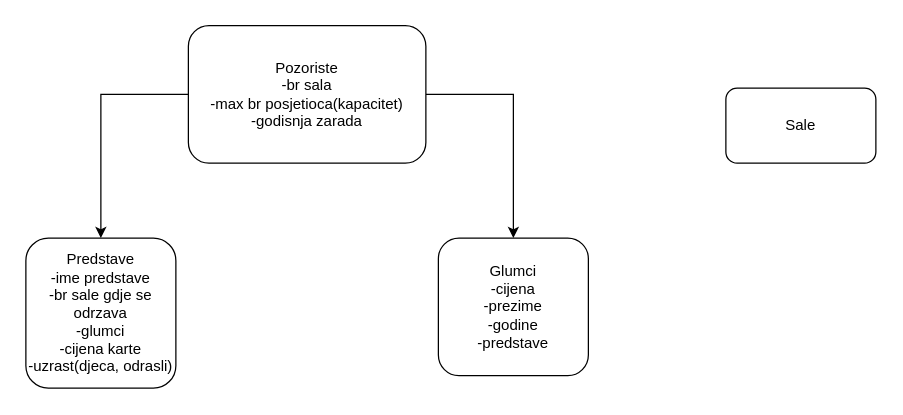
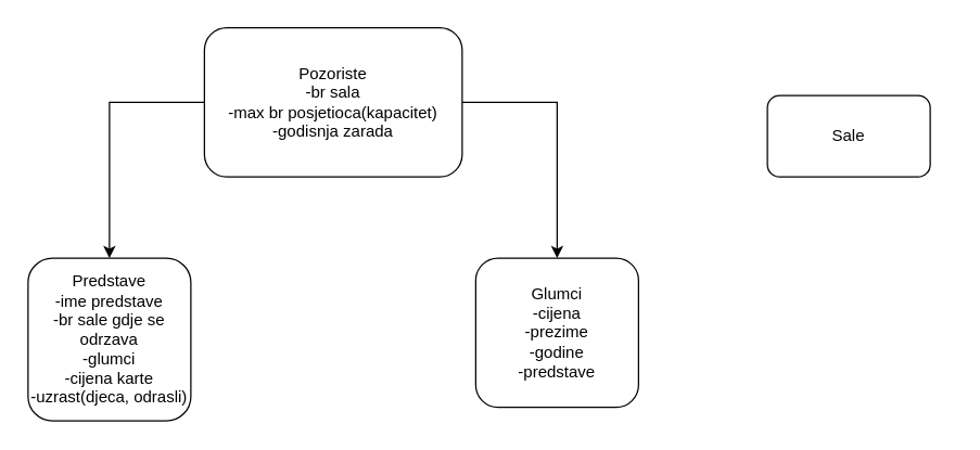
- <mxCell id="5" value="Sale" style="rounded=1;whiteSpace=wrap;html=1;" vertex="1" parent="1"><mxGeometry x="580" y="70" width="120" height="60" as="geometry" /></mxCell>
+ <mxCell id="5" value="Sale" style="rounded=1;whiteSpace=wrap;html=1;" vertex="1" parent="1"><mxGeometry x="565" y="70" width="120" height="60" as="geometry" /></mxCell>
